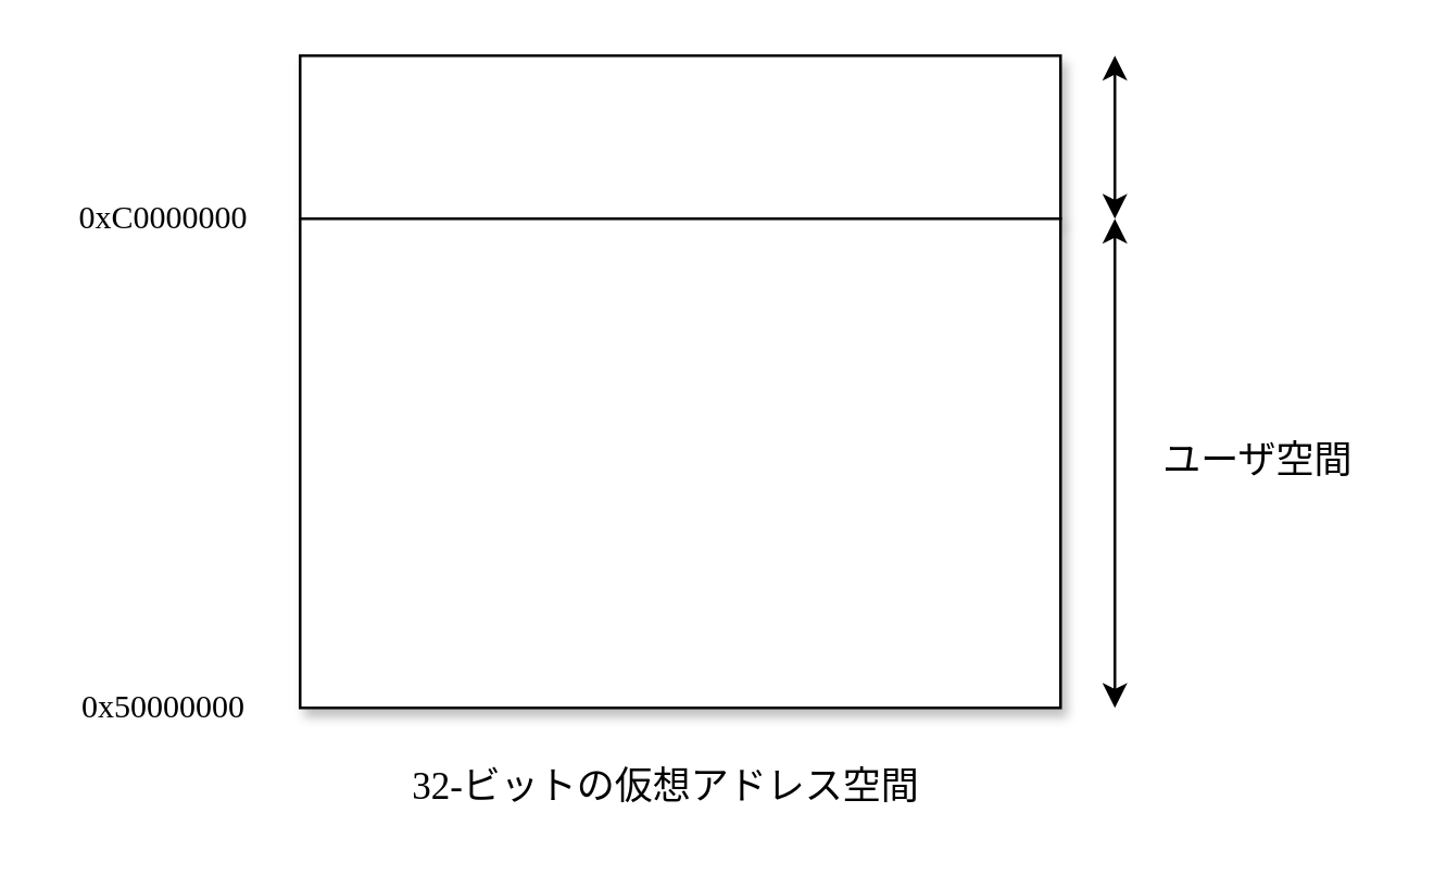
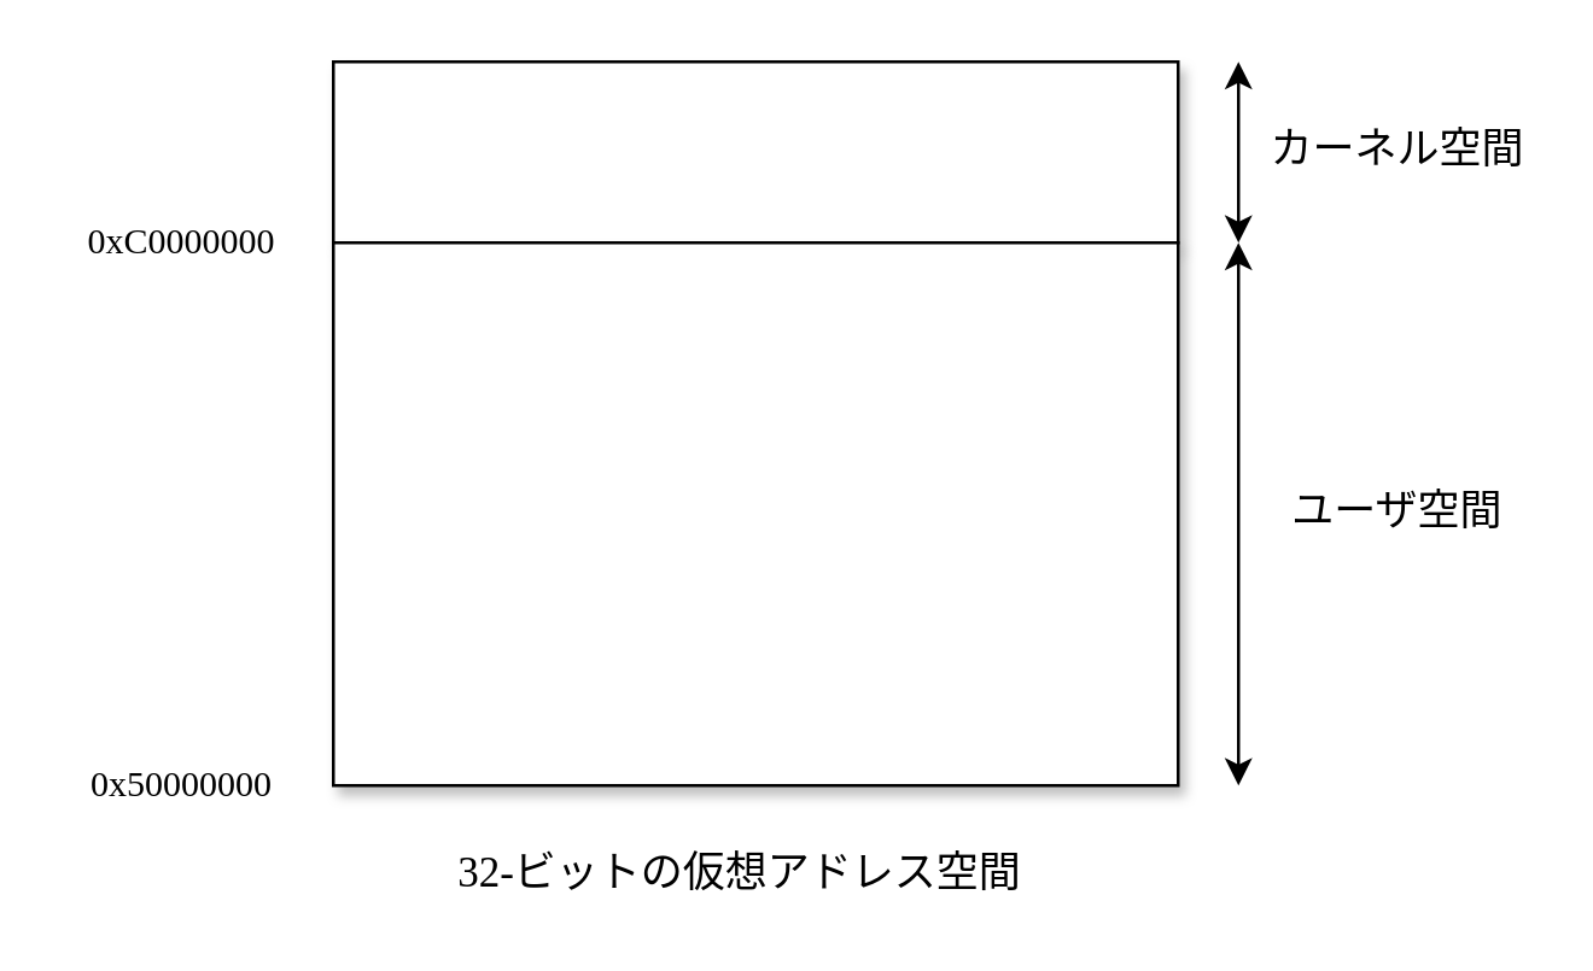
+ <mxCell id="6" value="&lt;font face=&quot;ヒラギノ角ゴ Pro W5&quot; style=&quot;font-size: 14px&quot;&gt;カーネル空間&lt;/font&gt;" style="text;html=1;strokeColor=none;fillColor=none;align=center;verticalAlign=middle;whiteSpace=wrap;rounded=0;shadow=1;" vertex="1" parent="1"><mxGeometry x="420" y="40" width="86" height="20" as="geometry" /></mxCell>
